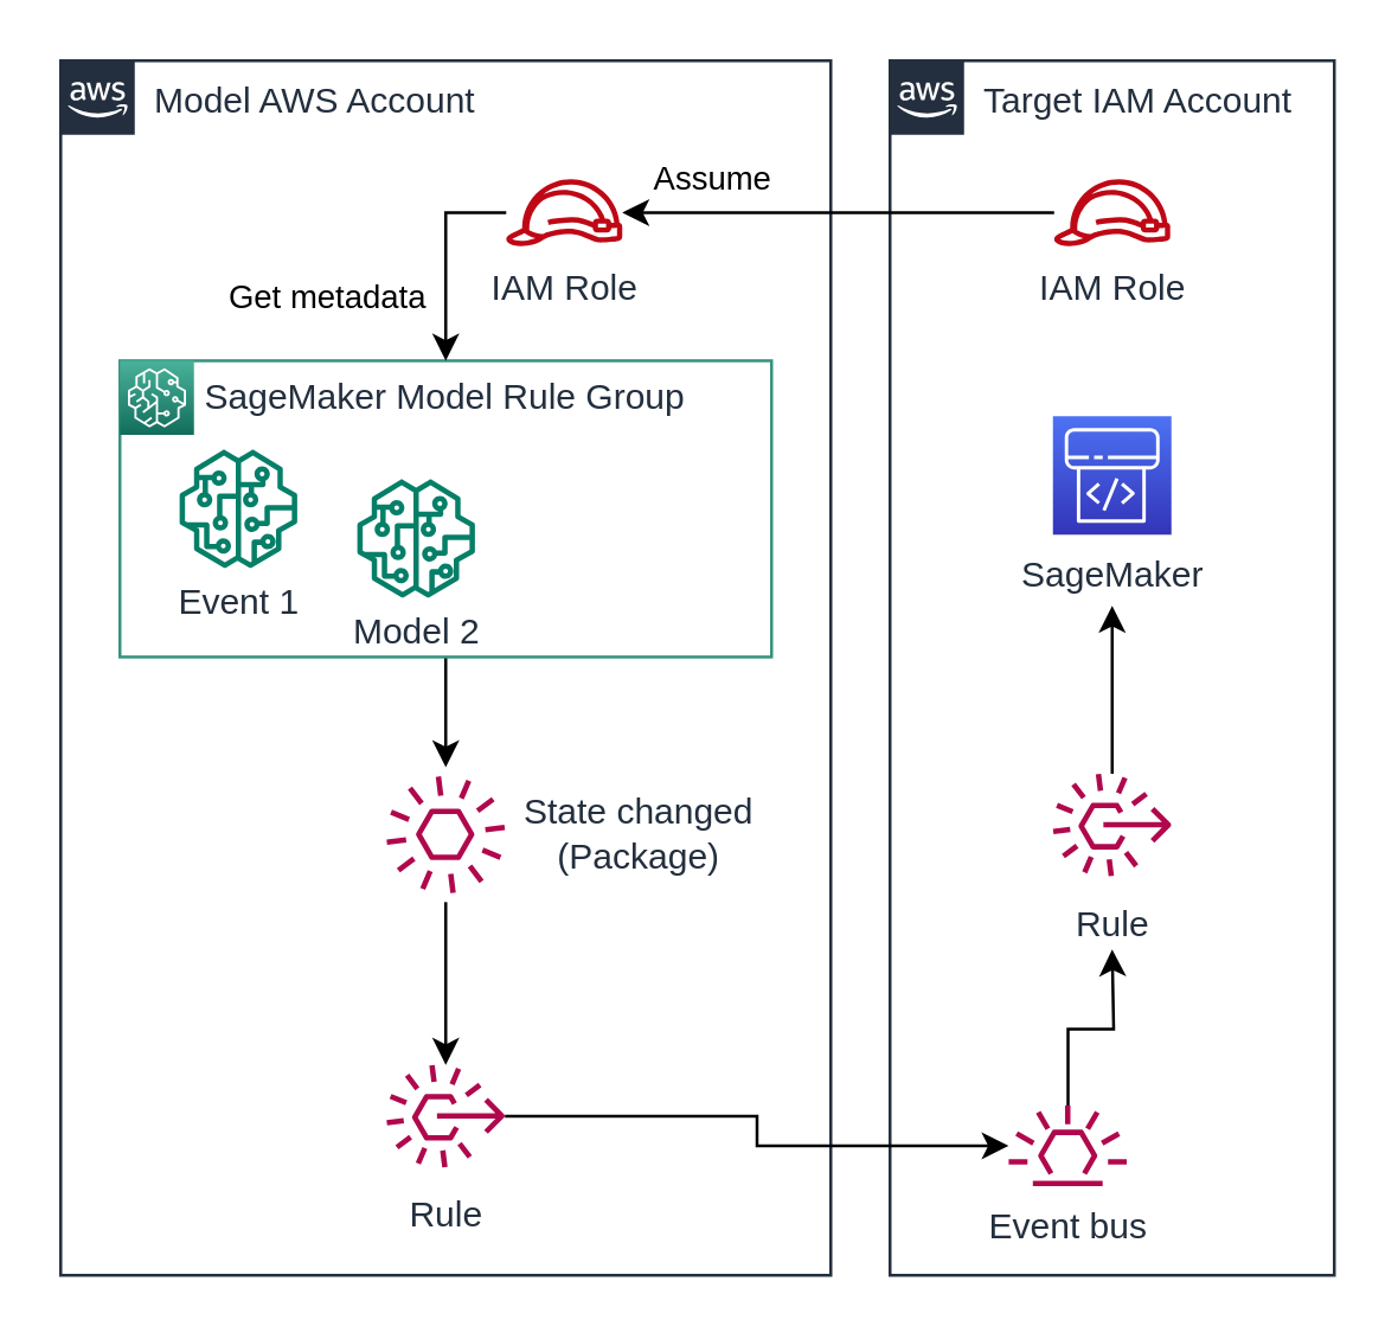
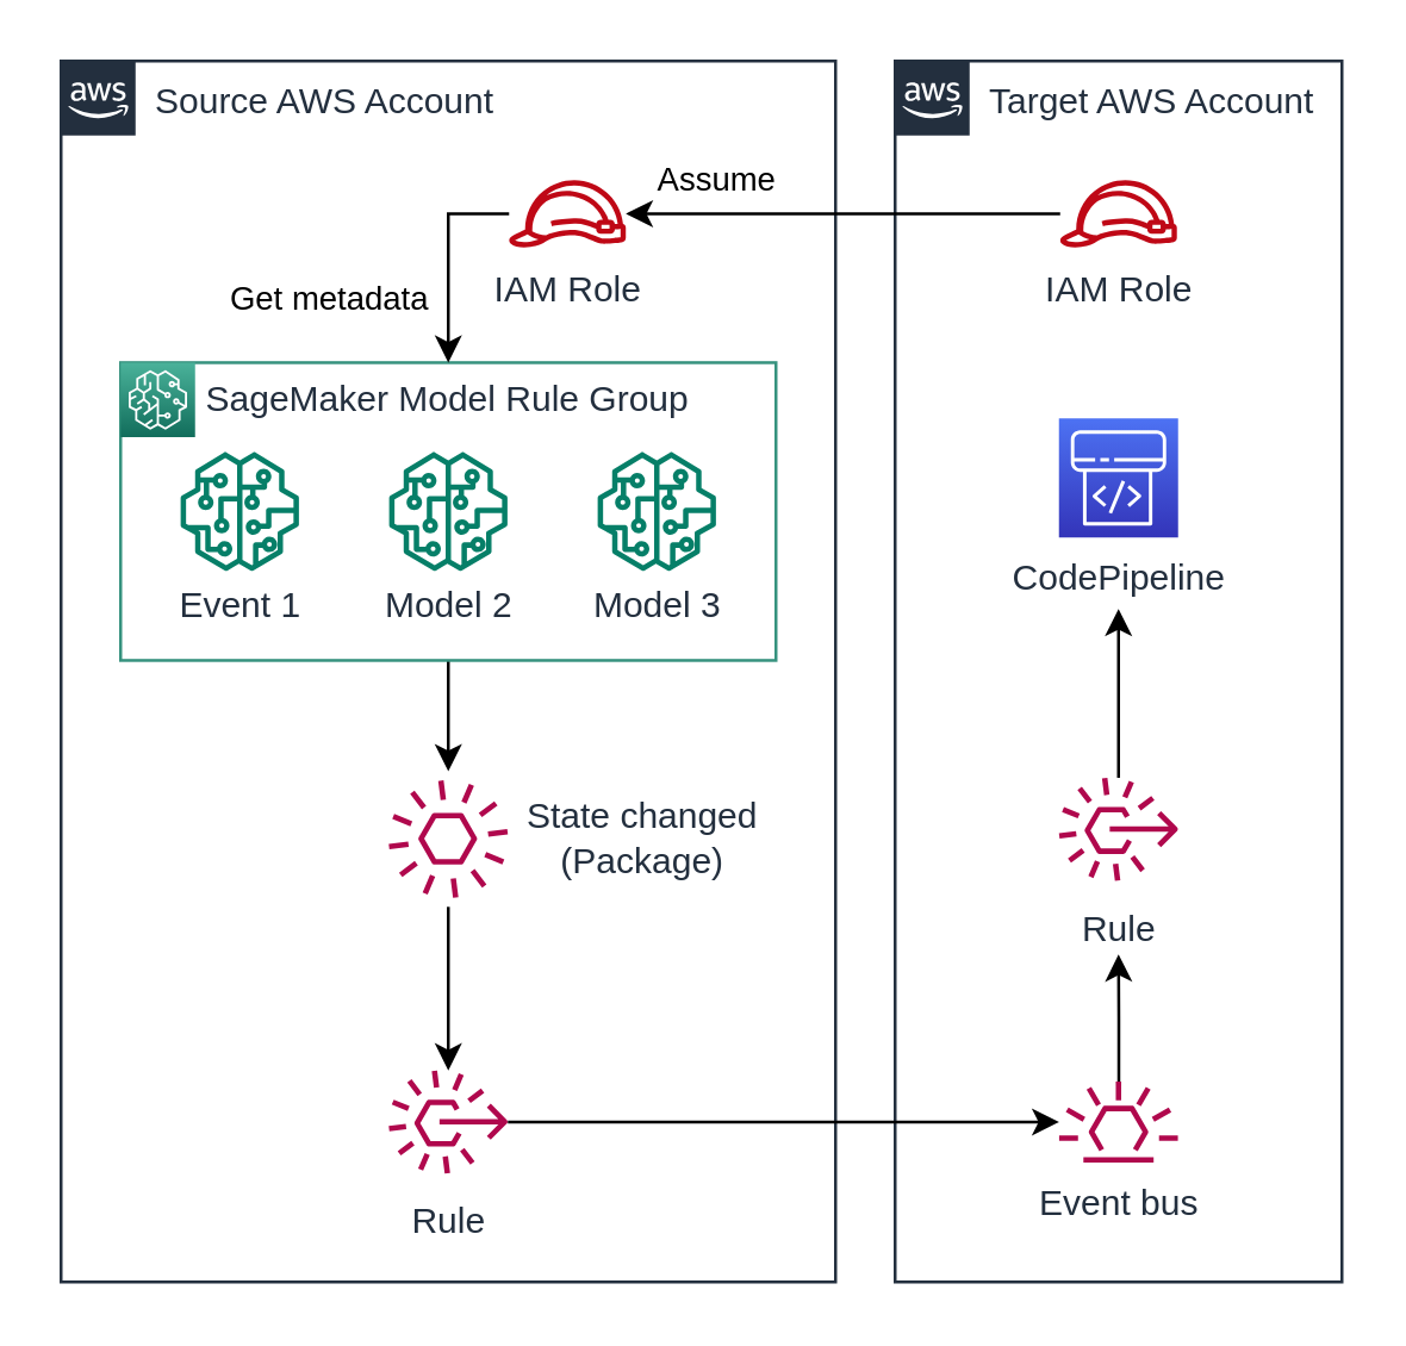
- <mxCell id="9" value="Model AWS Account" style="points=[[0,0],[0.25,0],[0.5,0],[0.75,0],[1,0],[1,0.25],[1,0.5],[1,0.75],[1,1],[0.75,1],[0.5,1],[0.25,1],[0,1],[0,0.75],[0,0.5],[0,0.25]];outlineConnect=0;gradientColor=none;html=1;whiteSpace=wrap;fontSize=12;fontStyle=0;container=1;pointerEvents=0;collapsible=0;recursiveResize=0;shape=mxgraph.aws4.group;grIcon=mxgraph.aws4.group_aws_cloud_alt;strokeColor=#232F3E;fillColor=none;verticalAlign=top;align=left;spacingLeft=30;fontColor=#232F3E;dashed=0;" vertex="1" parent="1"><mxGeometry x="20" y="20" width="260" height="410" as="geometry" /></mxCell>
+ <mxCell id="9" value="Source AWS Account" style="points=[[0,0],[0.25,0],[0.5,0],[0.75,0],[1,0],[1,0.25],[1,0.5],[1,0.75],[1,1],[0.75,1],[0.5,1],[0.25,1],[0,1],[0,0.75],[0,0.5],[0,0.25]];outlineConnect=0;gradientColor=none;html=1;whiteSpace=wrap;fontSize=12;fontStyle=0;container=1;pointerEvents=0;collapsible=0;recursiveResize=0;shape=mxgraph.aws4.group;grIcon=mxgraph.aws4.group_aws_cloud_alt;strokeColor=#232F3E;fillColor=none;verticalAlign=top;align=left;spacingLeft=30;fontColor=#232F3E;dashed=0;" vertex="1" parent="1"><mxGeometry x="20" y="20" width="260" height="410" as="geometry" /></mxCell>
- <mxCell id="2" value="Target IAM Account" style="points=[[0,0],[0.25,0],[0.5,0],[0.75,0],[1,0],[1,0.25],[1,0.5],[1,0.75],[1,1],[0.75,1],[0.5,1],[0.25,1],[0,1],[0,0.75],[0,0.5],[0,0.25]];outlineConnect=0;gradientColor=none;html=1;whiteSpace=wrap;fontSize=12;fontStyle=0;container=1;pointerEvents=0;collapsible=0;recursiveResize=0;shape=mxgraph.aws4.group;grIcon=mxgraph.aws4.group_aws_cloud_alt;strokeColor=#232F3E;fillColor=none;verticalAlign=top;align=left;spacingLeft=30;fontColor=#232F3E;dashed=0;" parent="1" vertex="1"><mxGeometry x="300" y="20" width="150" height="410" as="geometry" /></mxCell>
+ <mxCell id="2" value="Target AWS Account" style="points=[[0,0],[0.25,0],[0.5,0],[0.75,0],[1,0],[1,0.25],[1,0.5],[1,0.75],[1,1],[0.75,1],[0.5,1],[0.25,1],[0,1],[0,0.75],[0,0.5],[0,0.25]];outlineConnect=0;gradientColor=none;html=1;whiteSpace=wrap;fontSize=12;fontStyle=0;container=1;pointerEvents=0;collapsible=0;recursiveResize=0;shape=mxgraph.aws4.group;grIcon=mxgraph.aws4.group_aws_cloud_alt;strokeColor=#232F3E;fillColor=none;verticalAlign=top;align=left;spacingLeft=30;fontColor=#232F3E;dashed=0;" parent="1" vertex="1"><mxGeometry x="300" y="20" width="150" height="410" as="geometry" /></mxCell>
+ <mxCell id="15" value="Model 3" style="sketch=0;outlineConnect=0;fontColor=#232F3E;gradientColor=none;fillColor=#067F68;strokeColor=none;dashed=0;verticalLabelPosition=bottom;verticalAlign=top;align=center;html=1;fontSize=12;fontStyle=0;aspect=fixed;pointerEvents=1;shape=mxgraph.aws4.sagemaker_model;spacing=0;" vertex="1" parent="9"><mxGeometry x="180" y="131.28" width="40" height="40" as="geometry" /></mxCell>
- <mxCell id="14" value="Model 2" style="sketch=0;outlineConnect=0;fontColor=#232F3E;gradientColor=none;fillColor=#067F68;strokeColor=none;dashed=0;verticalLabelPosition=bottom;verticalAlign=top;align=center;html=1;fontSize=12;fontStyle=0;aspect=fixed;pointerEvents=1;shape=mxgraph.aws4.sagemaker_model;spacing=0;" vertex="1" parent="9"><mxGeometry x="100" y="141.28" width="40" height="40" as="geometry" /></mxCell>
+ <mxCell id="14" value="Model 2" style="sketch=0;outlineConnect=0;fontColor=#232F3E;gradientColor=none;fillColor=#067F68;strokeColor=none;dashed=0;verticalLabelPosition=bottom;verticalAlign=top;align=center;html=1;fontSize=12;fontStyle=0;aspect=fixed;pointerEvents=1;shape=mxgraph.aws4.sagemaker_model;spacing=0;" vertex="1" parent="9"><mxGeometry x="110" y="131.28" width="40" height="40" as="geometry" /></mxCell>
- <mxCell id="8" value="SageMaker" style="sketch=0;points=[[0,0,0],[0.25,0,0],[0.5,0,0],[0.75,0,0],[1,0,0],[0,1,0],[0.25,1,0],[0.5,1,0],[0.75,1,0],[1,1,0],[0,0.25,0],[0,0.5,0],[0,0.75,0],[1,0.25,0],[1,0.5,0],[1,0.75,0]];outlineConnect=0;fontColor=#232F3E;gradientColor=#4D72F3;gradientDirection=north;fillColor=#3334B9;strokeColor=#ffffff;dashed=0;verticalLabelPosition=bottom;verticalAlign=top;align=center;html=1;fontSize=12;fontStyle=0;aspect=fixed;shape=mxgraph.aws4.resourceIcon;resIcon=mxgraph.aws4.codepipeline;perimeterSpacing=24;" vertex="1" parent="2"><mxGeometry x="55" y="120" width="40" height="40" as="geometry" /></mxCell>
+ <mxCell id="8" value="CodePipeline" style="sketch=0;points=[[0,0,0],[0.25,0,0],[0.5,0,0],[0.75,0,0],[1,0,0],[0,1,0],[0.25,1,0],[0.5,1,0],[0.75,1,0],[1,1,0],[0,0.25,0],[0,0.5,0],[0,0.75,0],[1,0.25,0],[1,0.5,0],[1,0.75,0]];outlineConnect=0;fontColor=#232F3E;gradientColor=#4D72F3;gradientDirection=north;fillColor=#3334B9;strokeColor=#ffffff;dashed=0;verticalLabelPosition=bottom;verticalAlign=top;align=center;html=1;fontSize=12;fontStyle=0;aspect=fixed;shape=mxgraph.aws4.resourceIcon;resIcon=mxgraph.aws4.codepipeline;perimeterSpacing=24;" vertex="1" parent="2"><mxGeometry x="55" y="120" width="40" height="40" as="geometry" /></mxCell>
- <mxCell id="4" value="Event bus" style="sketch=0;outlineConnect=0;fontColor=#232F3E;gradientColor=none;fillColor=#B0084D;strokeColor=none;dashed=0;verticalLabelPosition=bottom;verticalAlign=top;align=center;html=1;fontSize=12;fontStyle=0;aspect=fixed;pointerEvents=1;shape=mxgraph.aws4.eventbridge_default_event_bus_resource;" vertex="1" parent="2"><mxGeometry x="40" y="352.69" width="40" height="27.18" as="geometry" /></mxCell>
+ <mxCell id="4" value="Event bus" style="sketch=0;outlineConnect=0;fontColor=#232F3E;gradientColor=none;fillColor=#B0084D;strokeColor=none;dashed=0;verticalLabelPosition=bottom;verticalAlign=top;align=center;html=1;fontSize=12;fontStyle=0;aspect=fixed;pointerEvents=1;shape=mxgraph.aws4.eventbridge_default_event_bus_resource;" vertex="1" parent="2"><mxGeometry x="55" y="342.69" width="40" height="27.18" as="geometry" /></mxCell>
